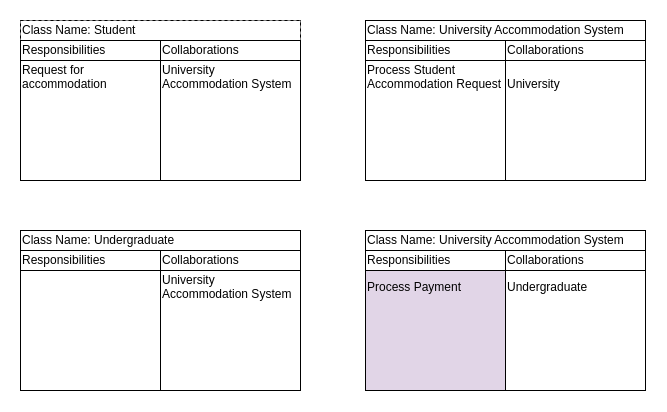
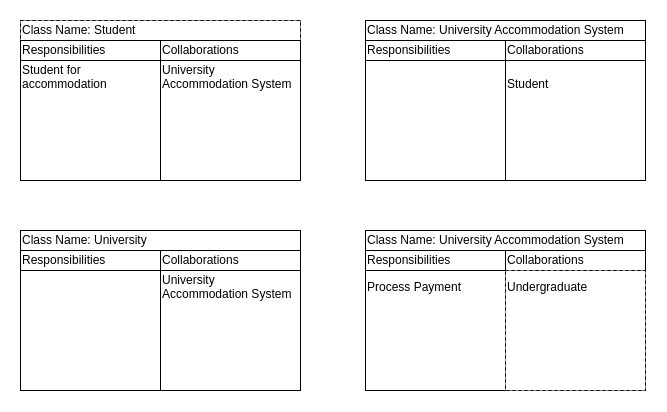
- <mxCell id="14" value="&lt;div&gt;Request for accommodation&lt;/div&gt;&lt;div&gt;&lt;br&gt;&lt;/div&gt;&lt;div&gt;&lt;br&gt;&lt;/div&gt;&lt;div&gt;&lt;br&gt;&lt;/div&gt;&lt;div&gt;&lt;br&gt;&lt;/div&gt;&lt;div&gt;&lt;br&gt;&lt;/div&gt;&lt;div&gt;&lt;br&gt;&lt;/div&gt;" style="rounded=0;whiteSpace=wrap;html=1;align=left;" vertex="1" parent="9"><mxGeometry y="40" width="140" height="120" as="geometry" /></mxCell>
+ <mxCell id="14" value="&lt;div&gt;Student for accommodation&lt;/div&gt;&lt;div&gt;&lt;br&gt;&lt;/div&gt;&lt;div&gt;&lt;br&gt;&lt;/div&gt;&lt;div&gt;&lt;br&gt;&lt;/div&gt;&lt;div&gt;&lt;br&gt;&lt;/div&gt;&lt;div&gt;&lt;br&gt;&lt;/div&gt;&lt;div&gt;&lt;br&gt;&lt;/div&gt;" style="rounded=0;whiteSpace=wrap;html=1;align=left;" vertex="1" parent="9"><mxGeometry y="40" width="140" height="120" as="geometry" /></mxCell>
- <mxCell id="7" value="&lt;div&gt;Process Student Accommodation Request&lt;/div&gt;&lt;div&gt;&lt;br&gt;&lt;/div&gt;&lt;div&gt;&lt;br&gt;&lt;/div&gt;&lt;div&gt;&lt;br&gt;&lt;/div&gt;&lt;div&gt;&lt;br&gt;&lt;/div&gt;&lt;div&gt;&lt;br&gt;&lt;/div&gt;&lt;div&gt;&lt;br&gt;&lt;/div&gt;" style="rounded=0;whiteSpace=wrap;html=1;align=left;" vertex="1" parent="2"><mxGeometry y="40" width="140" height="120" as="geometry" /></mxCell>
- <mxCell id="8" value="University&lt;div&gt;&lt;br&gt;&lt;/div&gt;&lt;div&gt;&lt;br&gt;&lt;/div&gt;&lt;div&gt;&lt;br&gt;&lt;/div&gt;&lt;div&gt;&lt;br&gt;&lt;/div&gt;&lt;div&gt;&lt;br&gt;&lt;/div&gt;" style="rounded=0;whiteSpace=wrap;html=1;align=left;" vertex="1" parent="2"><mxGeometry x="140" y="40" width="140" height="120" as="geometry" /></mxCell>
+ <mxCell id="8" value="Student&lt;div&gt;&lt;br&gt;&lt;/div&gt;&lt;div&gt;&lt;br&gt;&lt;/div&gt;&lt;div&gt;&lt;br&gt;&lt;/div&gt;&lt;div&gt;&lt;br&gt;&lt;/div&gt;&lt;div&gt;&lt;br&gt;&lt;/div&gt;" style="rounded=0;whiteSpace=wrap;html=1;align=left;" vertex="1" parent="2"><mxGeometry x="140" y="40" width="140" height="120" as="geometry" /></mxCell>
- <mxCell id="25" value="Class Name: Undergraduate" style="rounded=0;whiteSpace=wrap;html=1;align=left;" vertex="1" parent="23"><mxGeometry width="280" height="20" as="geometry" /></mxCell>
+ <mxCell id="25" value="Class Name: University" style="rounded=0;whiteSpace=wrap;html=1;align=left;" vertex="1" parent="23"><mxGeometry width="280" height="20" as="geometry" /></mxCell>
- <mxCell id="21" value="&lt;div&gt;Process Payment&lt;/div&gt;&lt;div&gt;&lt;br&gt;&lt;/div&gt;&lt;div&gt;&lt;br&gt;&lt;/div&gt;&lt;div&gt;&lt;br&gt;&lt;/div&gt;&lt;div&gt;&lt;br&gt;&lt;/div&gt;&lt;div&gt;&lt;br&gt;&lt;/div&gt;&lt;div&gt;&lt;br&gt;&lt;/div&gt;" style="rounded=0;whiteSpace=wrap;html=1;align=left;fillColor=#e1d5e7;" vertex="1" parent="16"><mxGeometry y="40" width="140" height="120" as="geometry" /></mxCell>
+ <mxCell id="21" value="&lt;div&gt;Process Payment&lt;/div&gt;&lt;div&gt;&lt;br&gt;&lt;/div&gt;&lt;div&gt;&lt;br&gt;&lt;/div&gt;&lt;div&gt;&lt;br&gt;&lt;/div&gt;&lt;div&gt;&lt;br&gt;&lt;/div&gt;&lt;div&gt;&lt;br&gt;&lt;/div&gt;&lt;div&gt;&lt;br&gt;&lt;/div&gt;" style="rounded=0;whiteSpace=wrap;html=1;align=left;" vertex="1" parent="16"><mxGeometry y="40" width="140" height="120" as="geometry" /></mxCell>
- <mxCell id="22" value="Undergraduate&lt;br&gt;&lt;div&gt;&lt;br&gt;&lt;/div&gt;&lt;div&gt;&lt;br&gt;&lt;/div&gt;&lt;div&gt;&lt;br&gt;&lt;/div&gt;&lt;div&gt;&lt;br&gt;&lt;/div&gt;&lt;div&gt;&lt;br&gt;&lt;/div&gt;&lt;div&gt;&lt;br&gt;&lt;/div&gt;" style="rounded=0;whiteSpace=wrap;html=1;align=left;" vertex="1" parent="16"><mxGeometry x="140" y="40" width="140" height="120" as="geometry" /></mxCell>
+ <mxCell id="22" value="Undergraduate&lt;br&gt;&lt;div&gt;&lt;br&gt;&lt;/div&gt;&lt;div&gt;&lt;br&gt;&lt;/div&gt;&lt;div&gt;&lt;br&gt;&lt;/div&gt;&lt;div&gt;&lt;br&gt;&lt;/div&gt;&lt;div&gt;&lt;br&gt;&lt;/div&gt;&lt;div&gt;&lt;br&gt;&lt;/div&gt;" style="rounded=0;whiteSpace=wrap;html=1;align=left;dashed=1;" vertex="1" parent="16"><mxGeometry x="140" y="40" width="140" height="120" as="geometry" /></mxCell>
